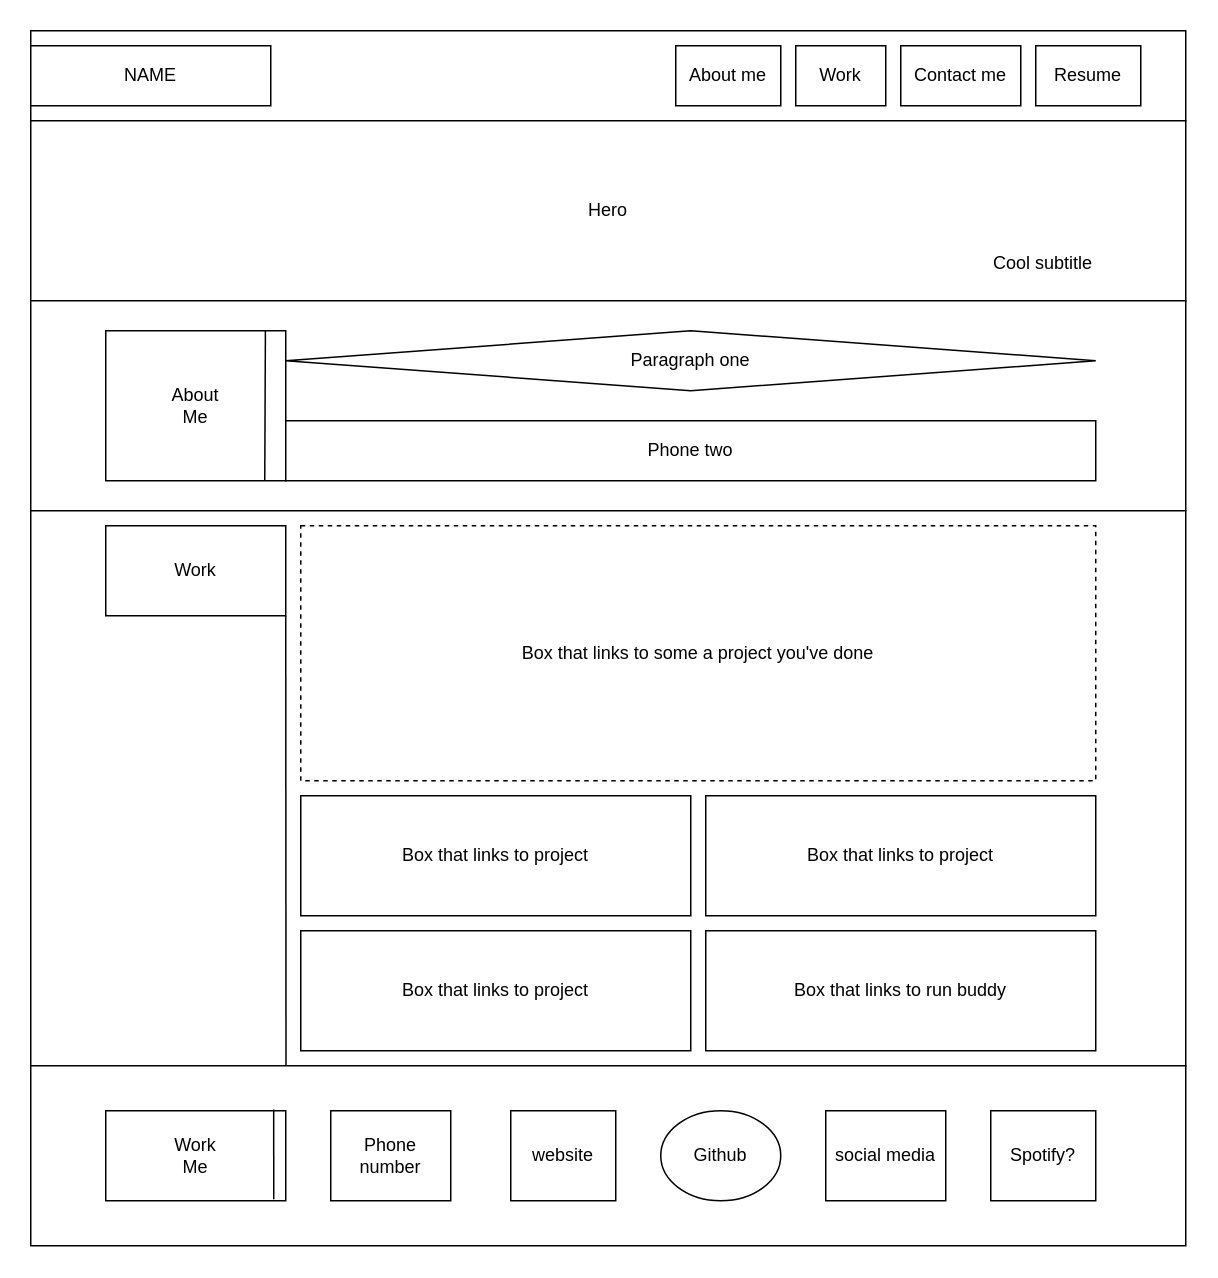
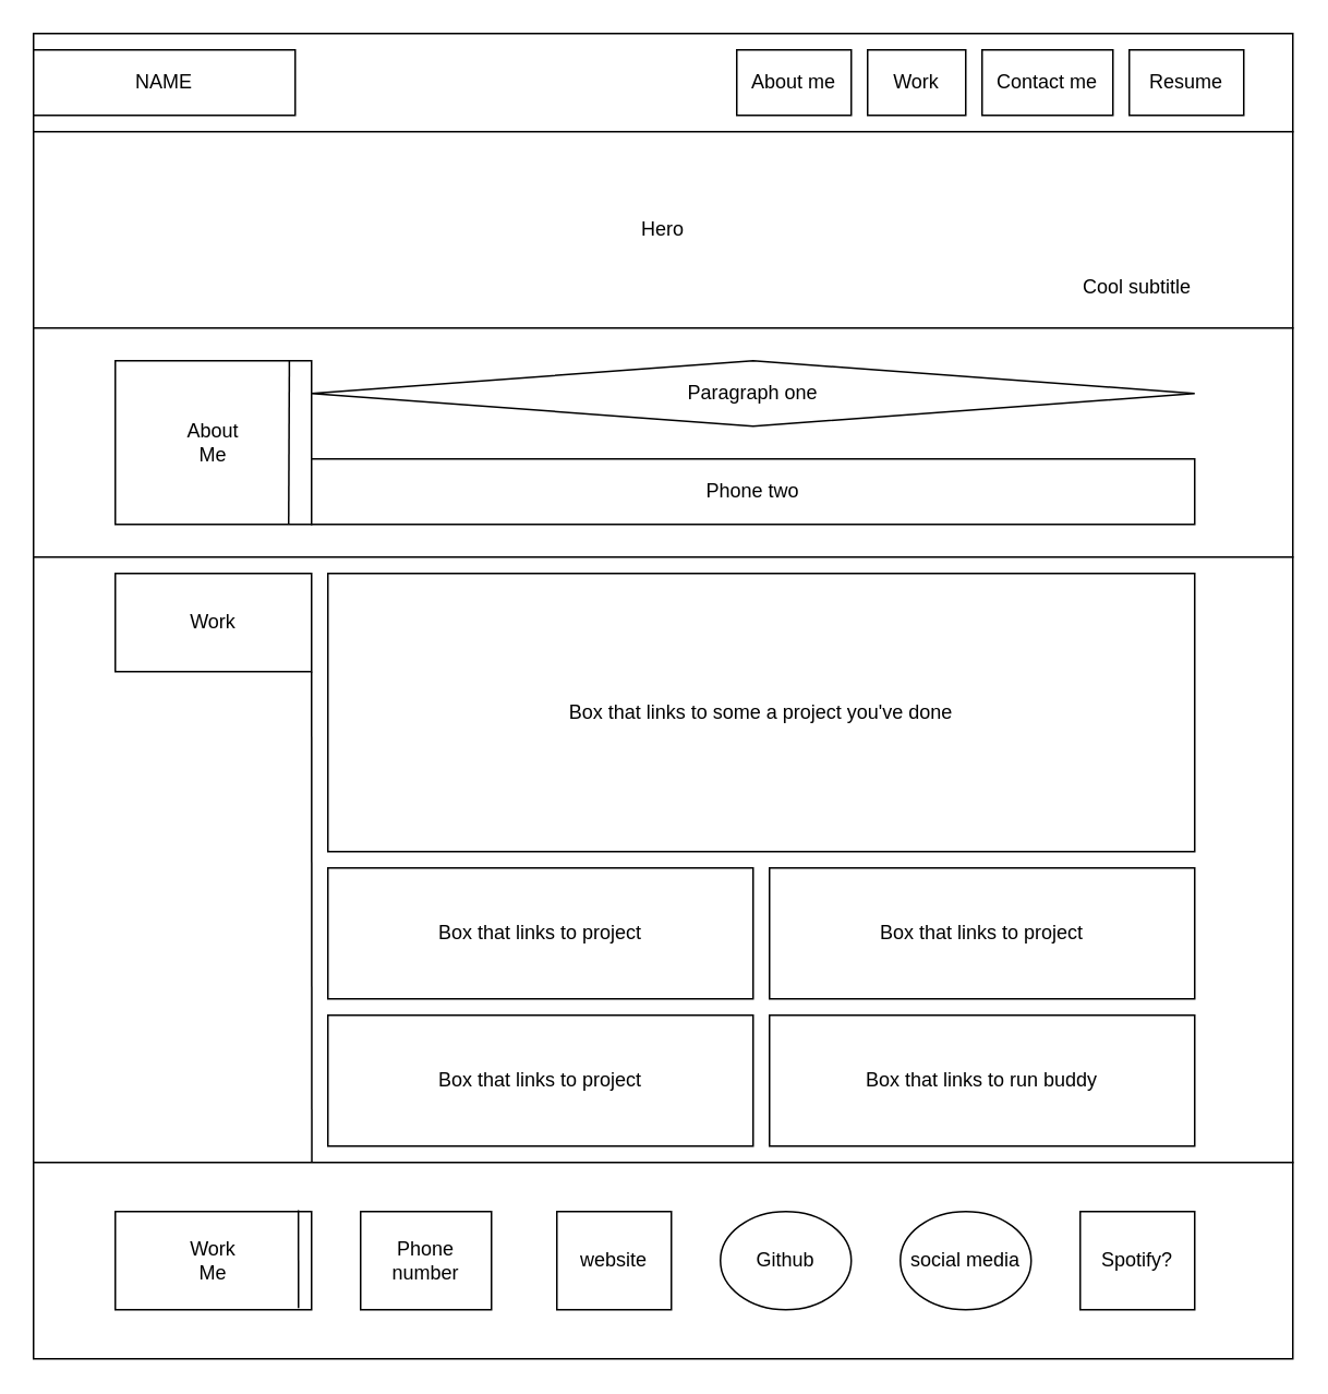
- <mxCell id="18" value="Box that links to some a project you've done" style="rounded=0;whiteSpace=wrap;html=1;dashed=1;" vertex="1" parent="1"><mxGeometry x="200" y="350" width="530" height="170" as="geometry" /></mxCell>
+ <mxCell id="18" value="Box that links to some a project you've done" style="rounded=0;whiteSpace=wrap;html=1;" vertex="1" parent="1"><mxGeometry x="200" y="350" width="530" height="170" as="geometry" /></mxCell>
- <mxCell id="29" value="social media" style="rounded=0;whiteSpace=wrap;html=1;" vertex="1" parent="1"><mxGeometry x="550" y="740" width="80" height="60" as="geometry" /></mxCell>
+ <mxCell id="29" value="social media" style="ellipse;whiteSpace=wrap;html=1;" vertex="1" parent="1"><mxGeometry x="550" y="740" width="80" height="60" as="geometry" /></mxCell>
